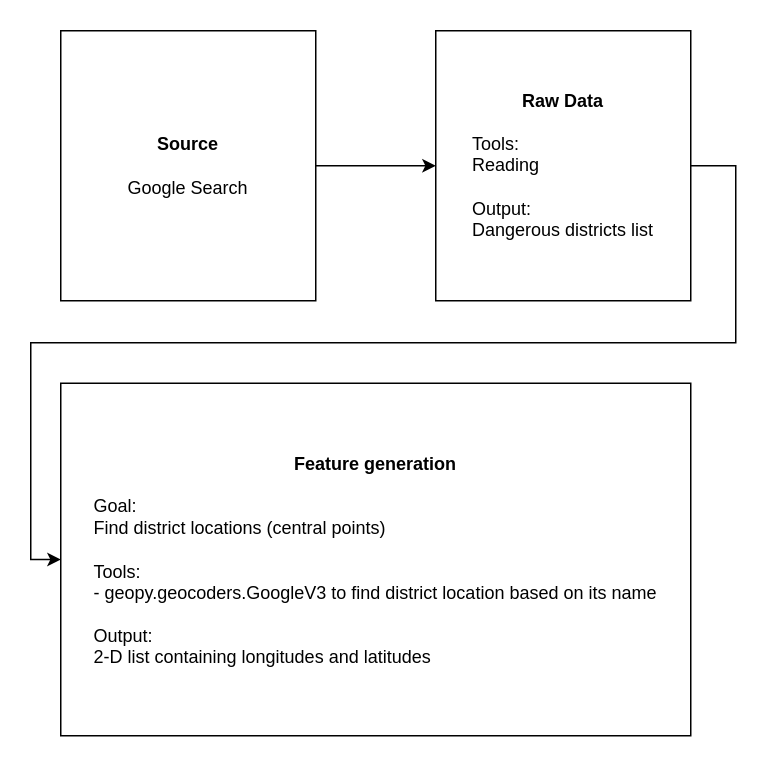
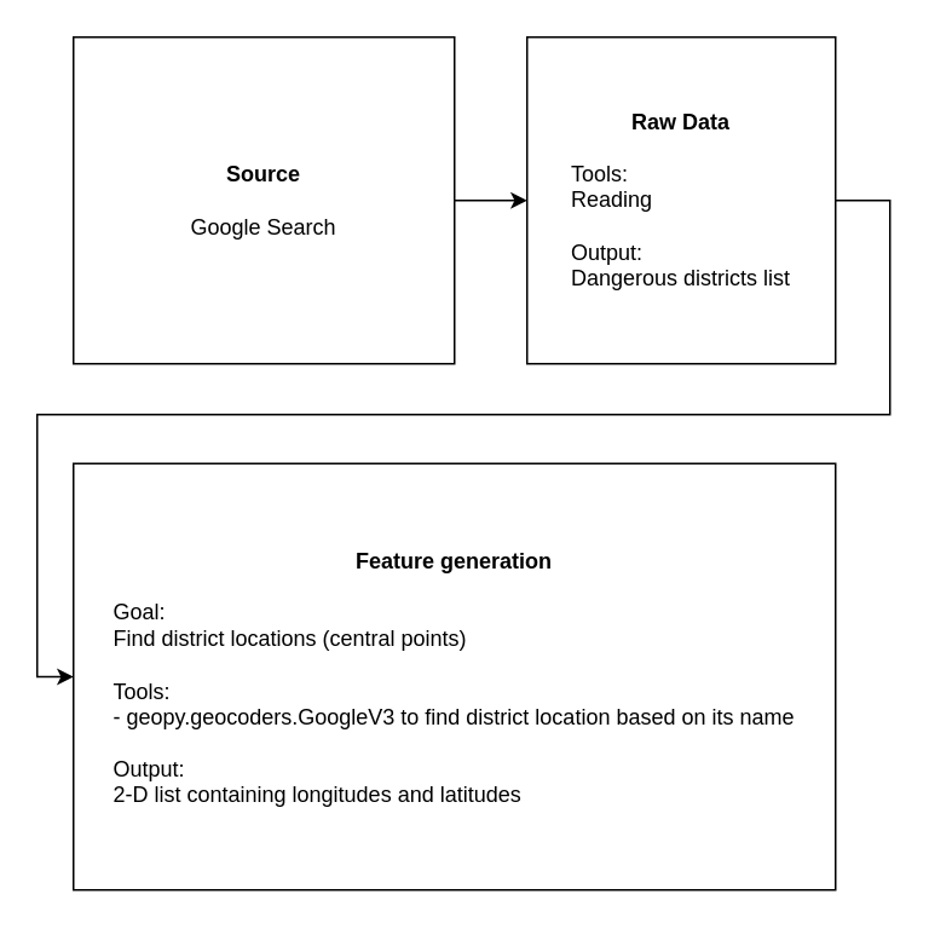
- <mxCell id="3" value="&lt;b&gt;Source&lt;br&gt;&lt;/b&gt;&lt;br&gt;&lt;div style=&quot;text-align: left&quot;&gt;Google Search&lt;/div&gt;" style="rounded=0;whiteSpace=wrap;html=1;spacingTop=10;spacingLeft=10;spacingBottom=10;spacingRight=10;" vertex="1" parent="1"><mxGeometry x="40" y="20" width="170" height="180" as="geometry" /></mxCell>
+ <mxCell id="3" value="&lt;b&gt;Source&lt;br&gt;&lt;/b&gt;&lt;br&gt;&lt;div style=&quot;text-align: left&quot;&gt;Google Search&lt;/div&gt;" style="rounded=0;whiteSpace=wrap;html=1;spacingTop=10;spacingLeft=10;spacingBottom=10;spacingRight=10;" vertex="1" parent="1"><mxGeometry x="40" y="20" width="210" height="180" as="geometry" /></mxCell>
